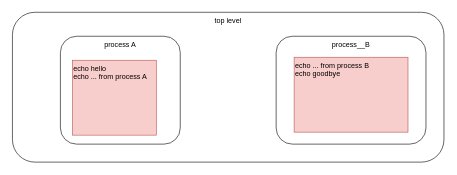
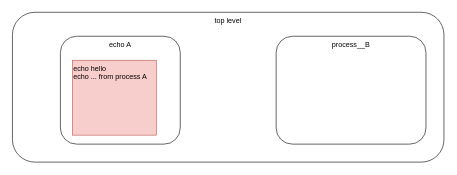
- <mxCell id="3" value="process A" style="rounded=1;whiteSpace=wrap;html=1;verticalAlign=top;" parent="1" vertex="1"><mxGeometry x="100" y="60" width="200" height="180" as="geometry" /></mxCell>
+ <mxCell id="3" value="echo A" style="rounded=1;whiteSpace=wrap;html=1;verticalAlign=top;" parent="1" vertex="1"><mxGeometry x="100" y="60" width="200" height="180" as="geometry" /></mxCell>
- <mxCell id="6" value="&lt;div&gt;echo ... from process B&lt;/div&gt;&lt;div&gt;&lt;span&gt;echo goodbye&lt;/span&gt;&lt;/div&gt;" style="rounded=0;html=1;align=left;fillColor=#f8cecc;strokeColor=#b85450;verticalAlign=top;whiteSpace=wrap;" parent="1" vertex="1"><mxGeometry x="490" y="95" width="190" height="125" as="geometry" /></mxCell>
